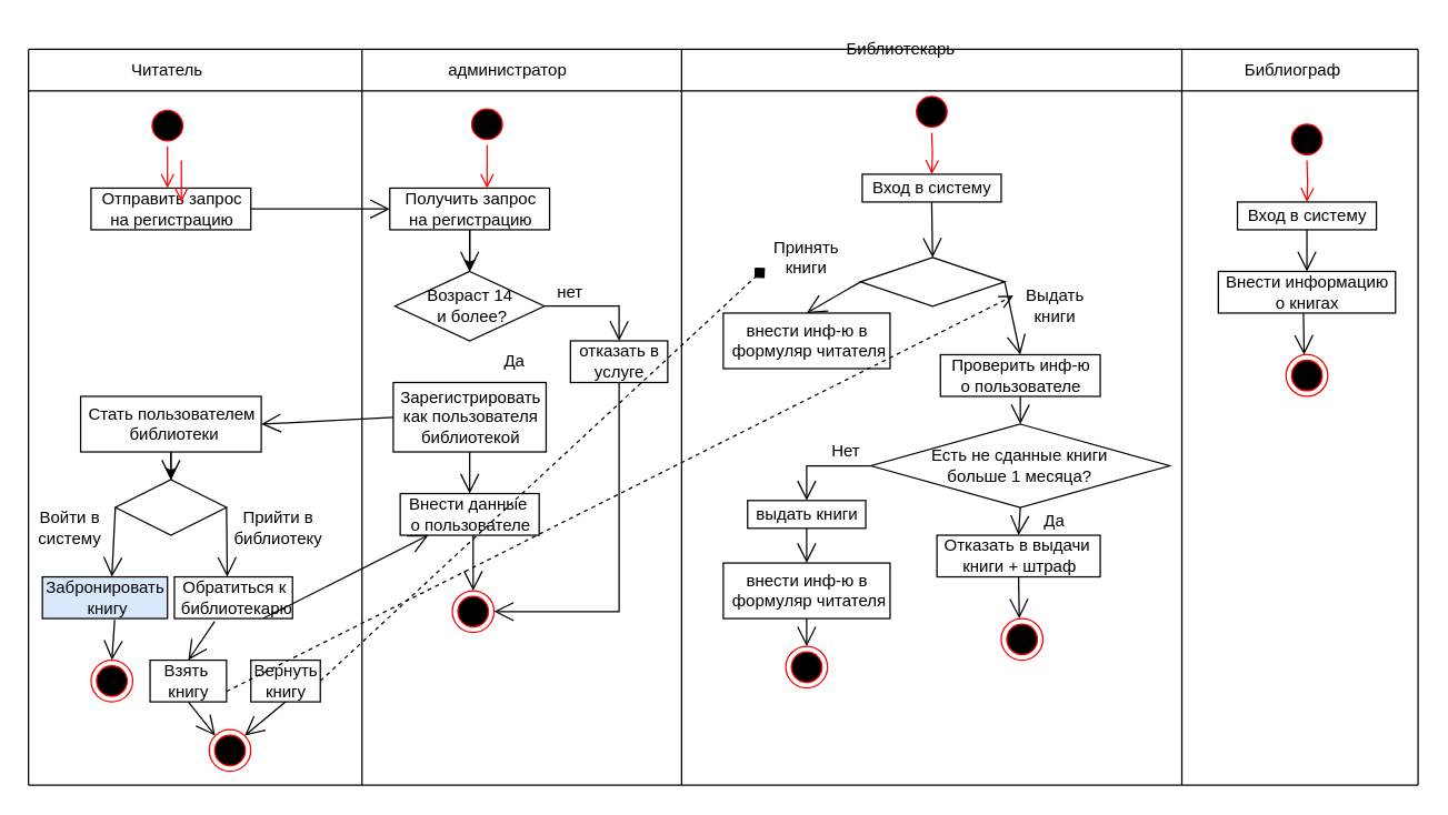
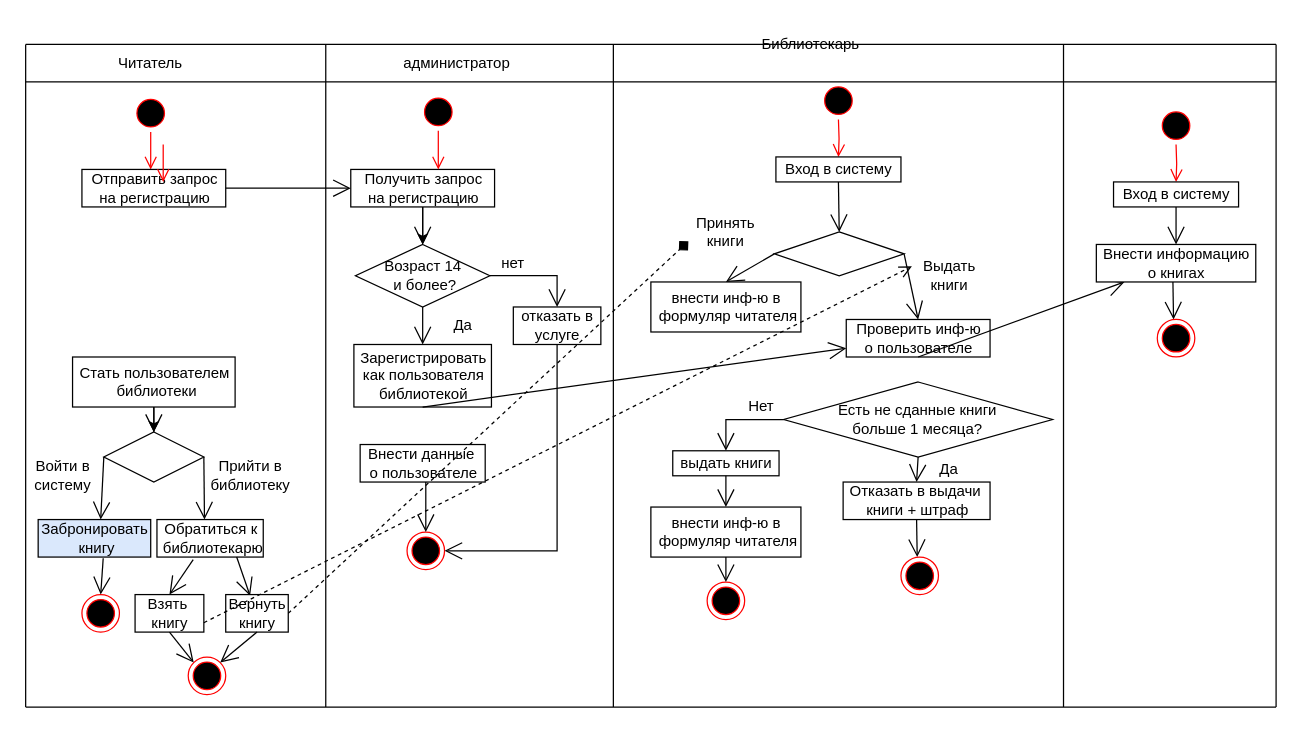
- <mxCell id="11" value="Библиограф" style="text;html=1;strokeColor=none;fillColor=none;align=center;verticalAlign=middle;whiteSpace=wrap;rounded=0;" vertex="1" parent="1"><mxGeometry x="900" y="35" width="60" height="30" as="geometry" /></mxCell>
+ <mxCell id="32" value="" style="endArrow=open;endFill=1;endSize=12;html=1;rounded=0;exitX=0.5;exitY=1;exitDx=0;exitDy=0;entryX=0.5;entryY=0;entryDx=0;entryDy=0;" edge="1" parent="1" source="31" target="18"><mxGeometry width="160" relative="1" as="geometry"><mxPoint x="190" y="160" as="sourcePoint" /><mxPoint x="338" y="275" as="targetPoint" /></mxGeometry></mxCell>
- <mxCell id="50" value="" style="endArrow=open;endFill=1;endSize=12;html=1;rounded=0;exitX=0.5;exitY=1;exitDx=0;exitDy=0;entryX=0.5;entryY=0;entryDx=0;entryDy=0;" edge="1" parent="1" source="48" target="56"><mxGeometry width="160" relative="1" as="geometry"><mxPoint x="666.25" y="235" as="sourcePoint" /><mxPoint x="741.25" y="255" as="targetPoint" /></mxGeometry></mxCell>
+ <mxCell id="50" value="" style="endArrow=open;endFill=1;endSize=12;html=1;rounded=0;exitX=0.5;exitY=1;exitDx=0;exitDy=0;" edge="1" parent="1" source="48" target="83"><mxGeometry width="160" relative="1" as="geometry"><mxPoint x="666.25" y="235" as="sourcePoint" /><mxPoint x="741.25" y="255" as="targetPoint" /></mxGeometry></mxCell>
- <mxCell id="23" value="" style="endArrow=open;endFill=1;endSize=12;html=1;rounded=0;entryX=1;entryY=0.5;entryDx=0;entryDy=0;exitX=0;exitY=0.5;exitDx=0;exitDy=0;" edge="1" parent="1" source="18" target="22"><mxGeometry width="160" relative="1" as="geometry"><mxPoint x="190" y="160" as="sourcePoint" /><mxPoint x="290" y="160" as="targetPoint" /></mxGeometry></mxCell>
- <mxCell id="45" value="" style="endArrow=open;endFill=1;endSize=12;html=1;rounded=0;exitX=0.5;exitY=1;exitDx=0;exitDy=0;entryX=0.5;entryY=0;entryDx=0;entryDy=0;" edge="1" parent="1" source="18" target="46"><mxGeometry width="160" relative="1" as="geometry"><mxPoint x="347.5" y="255" as="sourcePoint" /><mxPoint x="339.016" y="350" as="targetPoint" /></mxGeometry></mxCell>
+ <mxCell id="45" value="" style="endArrow=open;endFill=1;endSize=12;html=1;rounded=0;exitX=0.5;exitY=1;exitDx=0;exitDy=0;" edge="1" parent="1" source="18" target="48"><mxGeometry width="160" relative="1" as="geometry"><mxPoint x="347.5" y="255" as="sourcePoint" /><mxPoint x="339.016" y="350" as="targetPoint" /></mxGeometry></mxCell>
- <mxCell id="51" value="" style="endArrow=open;endFill=1;endSize=12;html=1;rounded=0;exitX=0.75;exitY=1;exitDx=0;exitDy=0;" edge="1" parent="1" source="42" target="46"><mxGeometry width="160" relative="1" as="geometry"><mxPoint x="187.5" y="455" as="sourcePoint" /><mxPoint x="200" y="495" as="targetPoint" /></mxGeometry></mxCell>
+ <mxCell id="51" value="" style="endArrow=open;endFill=1;endSize=12;html=1;rounded=0;exitX=0.75;exitY=1;exitDx=0;exitDy=0;entryX=0.39;entryY=0.033;entryDx=0;entryDy=0;entryPerimeter=0;" edge="1" parent="1" source="42" target="53"><mxGeometry width="160" relative="1" as="geometry"><mxPoint x="187.5" y="455" as="sourcePoint" /><mxPoint x="200" y="495" as="targetPoint" /></mxGeometry></mxCell>
